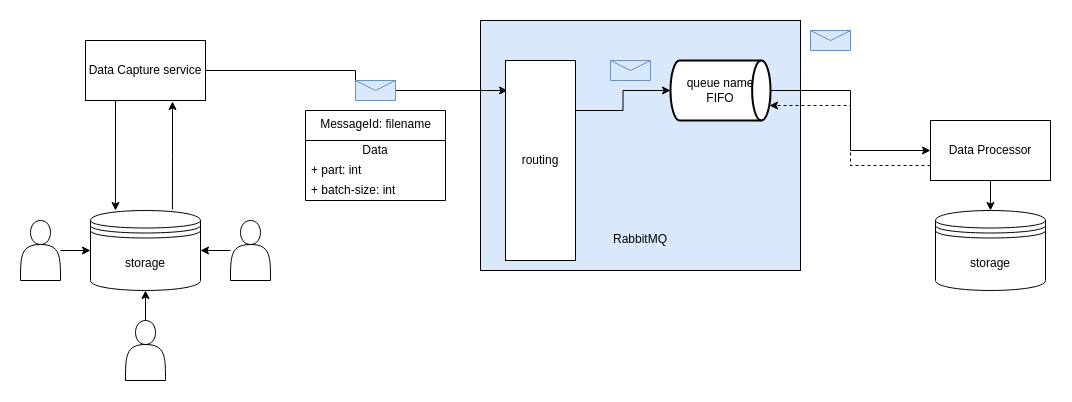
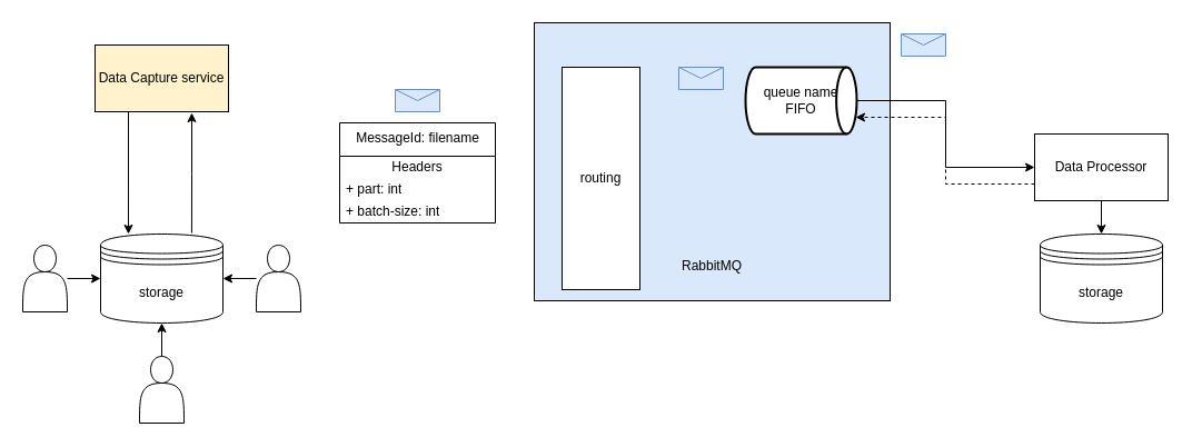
- <mxCell id="5" value="Data Capture service" style="rounded=0;whiteSpace=wrap;html=1;" vertex="1" parent="1"><mxGeometry x="85" y="40" width="120" height="60" as="geometry" /></mxCell>
+ <mxCell id="5" value="Data Capture service" style="rounded=0;whiteSpace=wrap;html=1;fillColor=#fff2cc;" vertex="1" parent="1"><mxGeometry x="85" y="40" width="120" height="60" as="geometry" /></mxCell>
- <mxCell id="4" style="edgeStyle=orthogonalEdgeStyle;rounded=0;orthogonalLoop=1;jettySize=auto;html=1;exitX=1;exitY=0.5;exitDx=0;exitDy=0;entryX=0.029;entryY=0.15;entryDx=0;entryDy=0;entryPerimeter=0;" edge="1" parent="1" source="5" target="20"><mxGeometry relative="1" as="geometry" /></mxCell>
- <mxCell id="19" style="edgeStyle=orthogonalEdgeStyle;rounded=0;orthogonalLoop=1;jettySize=auto;html=1;exitX=1;exitY=0.25;exitDx=0;exitDy=0;entryX=0;entryY=0.5;entryDx=0;entryDy=0;entryPerimeter=0;" edge="1" parent="1" source="20" target="25"><mxGeometry relative="1" as="geometry"><mxPoint x="670" y="70" as="targetPoint" /></mxGeometry></mxCell>
- <mxCell id="27" value="Data" style="text;html=1;strokeColor=none;fillColor=none;align=center;verticalAlign=middle;spacingLeft=4;spacingRight=4;overflow=hidden;rotatable=0;points=[[0,0.5],[1,0.5]];portConstraint=eastwest;" vertex="1" parent="26"><mxGeometry y="30" width="140" height="20" as="geometry" /></mxCell>
+ <mxCell id="27" value="Headers" style="text;html=1;strokeColor=none;fillColor=none;align=center;verticalAlign=middle;spacingLeft=4;spacingRight=4;overflow=hidden;rotatable=0;points=[[0,0.5],[1,0.5]];portConstraint=eastwest;" vertex="1" parent="26"><mxGeometry y="30" width="140" height="20" as="geometry" /></mxCell>
